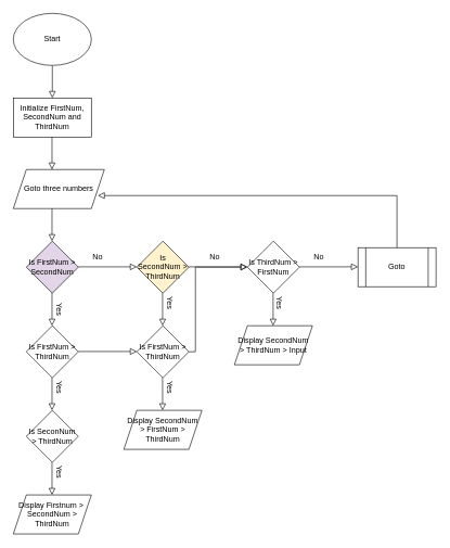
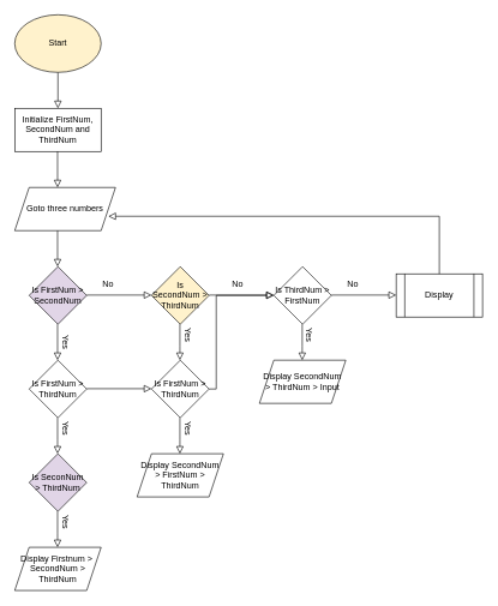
- <mxCell id="3" value="Start" style="ellipse;whiteSpace=wrap;html=1;" vertex="1" parent="1"><mxGeometry x="20" y="20" width="120" height="80" as="geometry" /></mxCell>
+ <mxCell id="3" value="Start" style="ellipse;whiteSpace=wrap;html=1;fillColor=#fff2cc;" vertex="1" parent="1"><mxGeometry x="20" y="20" width="120" height="80" as="geometry" /></mxCell>
- <mxCell id="26" value="Goto" style="shape=process;whiteSpace=wrap;html=1;backgroundOutline=1;" vertex="1" parent="1"><mxGeometry x="550" y="380" width="120" height="60" as="geometry" /></mxCell>
+ <mxCell id="26" value="Display" style="shape=process;whiteSpace=wrap;html=1;backgroundOutline=1;" vertex="1" parent="1"><mxGeometry x="550" y="380" width="120" height="60" as="geometry" /></mxCell>
- <mxCell id="15" value="Is SeconNum &amp;gt; ThirdNum" style="rhombus;whiteSpace=wrap;html=1;" vertex="1" parent="1"><mxGeometry x="40" y="630" width="80" height="80" as="geometry" /></mxCell>
+ <mxCell id="15" value="Is SeconNum &amp;gt; ThirdNum" style="rhombus;whiteSpace=wrap;html=1;fillColor=#e1d5e7;" vertex="1" parent="1"><mxGeometry x="40" y="630" width="80" height="80" as="geometry" /></mxCell>
